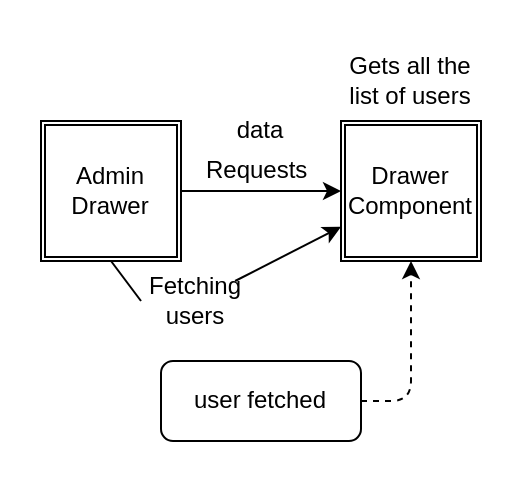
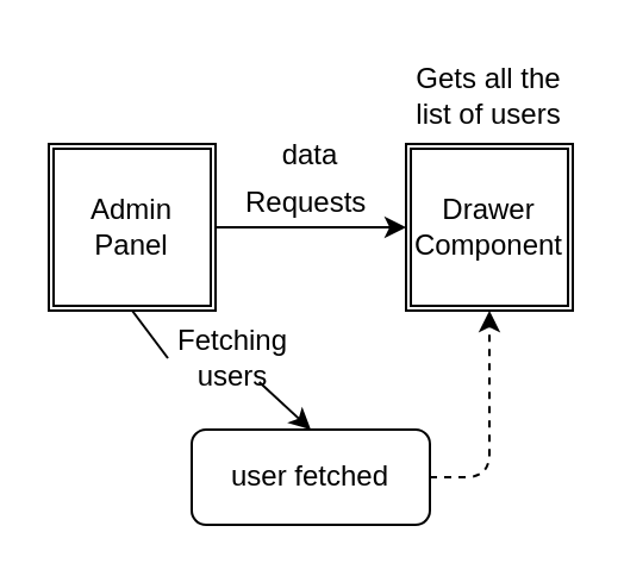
- <mxCell id="4" value="Admin Drawer" style="shape=ext;double=1;whiteSpace=wrap;html=1;aspect=fixed;" vertex="1" parent="1"><mxGeometry x="20" y="60" width="70" height="70" as="geometry" /></mxCell>
+ <mxCell id="4" value="Admin Panel" style="shape=ext;double=1;whiteSpace=wrap;html=1;aspect=fixed;" vertex="1" parent="1"><mxGeometry x="20" y="60" width="70" height="70" as="geometry" /></mxCell>
- <mxCell id="3" value="" style="edgeStyle=none;html=1;startArrow=none;" edge="1" parent="1" source="11" target="6"><mxGeometry relative="1" as="geometry" /></mxCell>
+ <mxCell id="3" value="" style="edgeStyle=none;html=1;startArrow=none;entryX=0.5;entryY=0;entryDx=0;entryDy=0;" edge="1" parent="1" source="11" target="9"><mxGeometry relative="1" as="geometry" /></mxCell>
